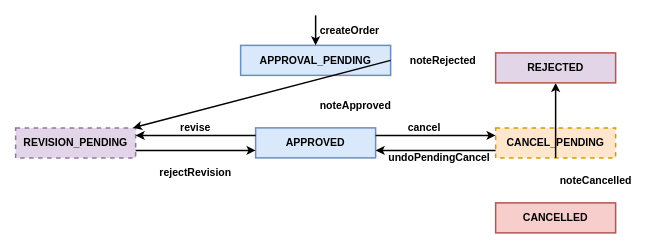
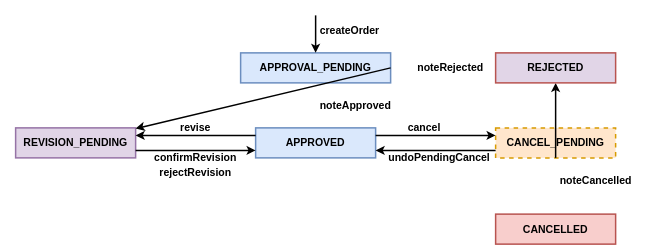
- <mxCell id="2" value="&lt;span style=&quot;font-size: 14px&quot;&gt;&lt;b&gt;APPROVAL_PENDING&lt;/b&gt;&lt;/span&gt;" style="rounded=0;whiteSpace=wrap;html=1;strokeWidth=2;fillColor=#dae8fc;strokeColor=#6c8ebf;" vertex="1" parent="1"><mxGeometry x="320" y="60" width="200" height="40" as="geometry" /></mxCell>
+ <mxCell id="2" value="&lt;span style=&quot;font-size: 14px&quot;&gt;&lt;b&gt;APPROVAL_PENDING&lt;/b&gt;&lt;/span&gt;" style="rounded=0;whiteSpace=wrap;html=1;strokeWidth=2;fillColor=#dae8fc;strokeColor=#6c8ebf;" vertex="1" parent="1"><mxGeometry x="320" y="70" width="200" height="40" as="geometry" /></mxCell>
- <mxCell id="23" value="&lt;span style=&quot;font-size: 14px&quot;&gt;&lt;b&gt;noteRejected&lt;/b&gt;&lt;/span&gt;" style="text;html=1;strokeColor=none;fillColor=none;align=center;verticalAlign=middle;whiteSpace=wrap;rounded=0;" vertex="1" parent="1"><mxGeometry x="540" y="70" width="100" height="20" as="geometry" /></mxCell>
+ <mxCell id="23" value="&lt;span style=&quot;font-size: 14px&quot;&gt;&lt;b&gt;noteRejected&lt;/b&gt;&lt;/span&gt;" style="text;html=1;strokeColor=none;fillColor=none;align=center;verticalAlign=middle;whiteSpace=wrap;rounded=0;" vertex="1" parent="1"><mxGeometry x="550" y="80" width="100" height="20" as="geometry" /></mxCell>
- <mxCell id="15" value="&lt;span style=&quot;font-size: 14px&quot;&gt;&lt;b&gt;REVISION_PENDING&lt;/b&gt;&lt;/span&gt;" style="rounded=0;whiteSpace=wrap;html=1;strokeWidth=2;fillColor=#e1d5e7;strokeColor=#9673a6;dashed=1;" vertex="1" parent="1"><mxGeometry x="20" y="170" width="160" height="40" as="geometry" /></mxCell>
+ <mxCell id="15" value="&lt;span style=&quot;font-size: 14px&quot;&gt;&lt;b&gt;REVISION_PENDING&lt;/b&gt;&lt;/span&gt;" style="rounded=0;whiteSpace=wrap;html=1;strokeWidth=2;fillColor=#e1d5e7;strokeColor=#9673a6;" vertex="1" parent="1"><mxGeometry x="20" y="170" width="160" height="40" as="geometry" /></mxCell>
+ <mxCell id="20" value="&lt;span style=&quot;font-size: 14px&quot;&gt;&lt;b&gt;confirmRevision&lt;/b&gt;&lt;/span&gt;" style="text;html=1;strokeColor=none;fillColor=none;align=center;verticalAlign=middle;whiteSpace=wrap;rounded=0;" vertex="1" parent="1"><mxGeometry x="200" y="200" width="120" height="20" as="geometry" /></mxCell>
- <mxCell id="7" value="&lt;span style=&quot;font-size: 14px&quot;&gt;&lt;b&gt;CANCELLED&lt;/b&gt;&lt;/span&gt;" style="rounded=0;whiteSpace=wrap;html=1;strokeWidth=2;fillColor=#f8cecc;strokeColor=#b85450;" vertex="1" parent="1"><mxGeometry x="660" y="270" width="160" height="40" as="geometry" /></mxCell>
+ <mxCell id="7" value="&lt;span style=&quot;font-size: 14px&quot;&gt;&lt;b&gt;CANCELLED&lt;/b&gt;&lt;/span&gt;" style="rounded=0;whiteSpace=wrap;html=1;strokeWidth=2;fillColor=#f8cecc;strokeColor=#b85450;" vertex="1" parent="1"><mxGeometry x="660" y="285" width="160" height="40" as="geometry" /></mxCell>
